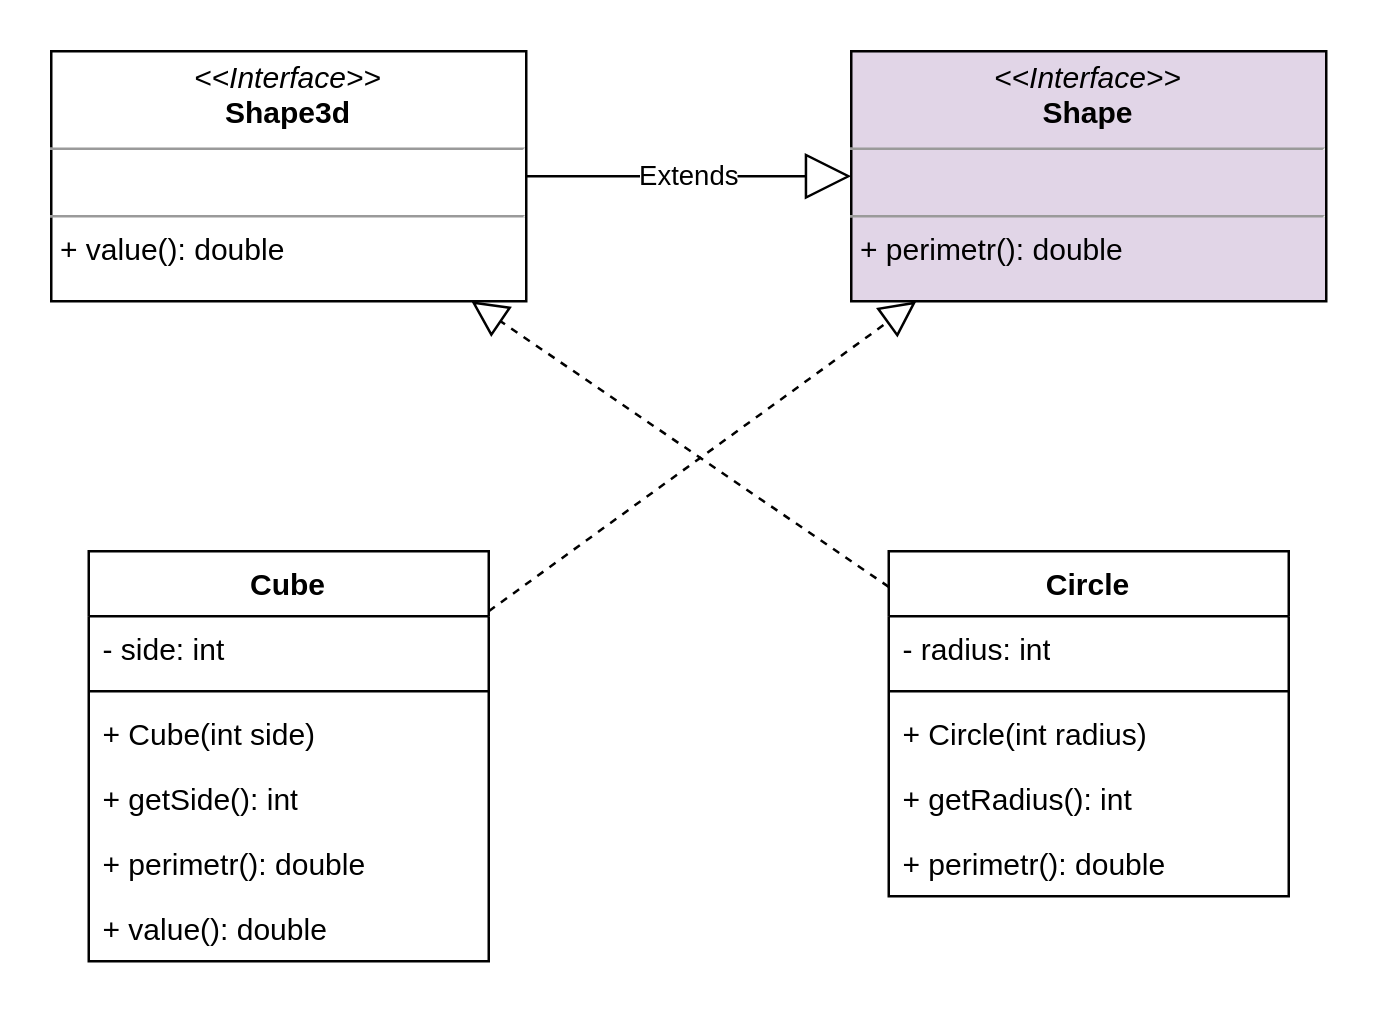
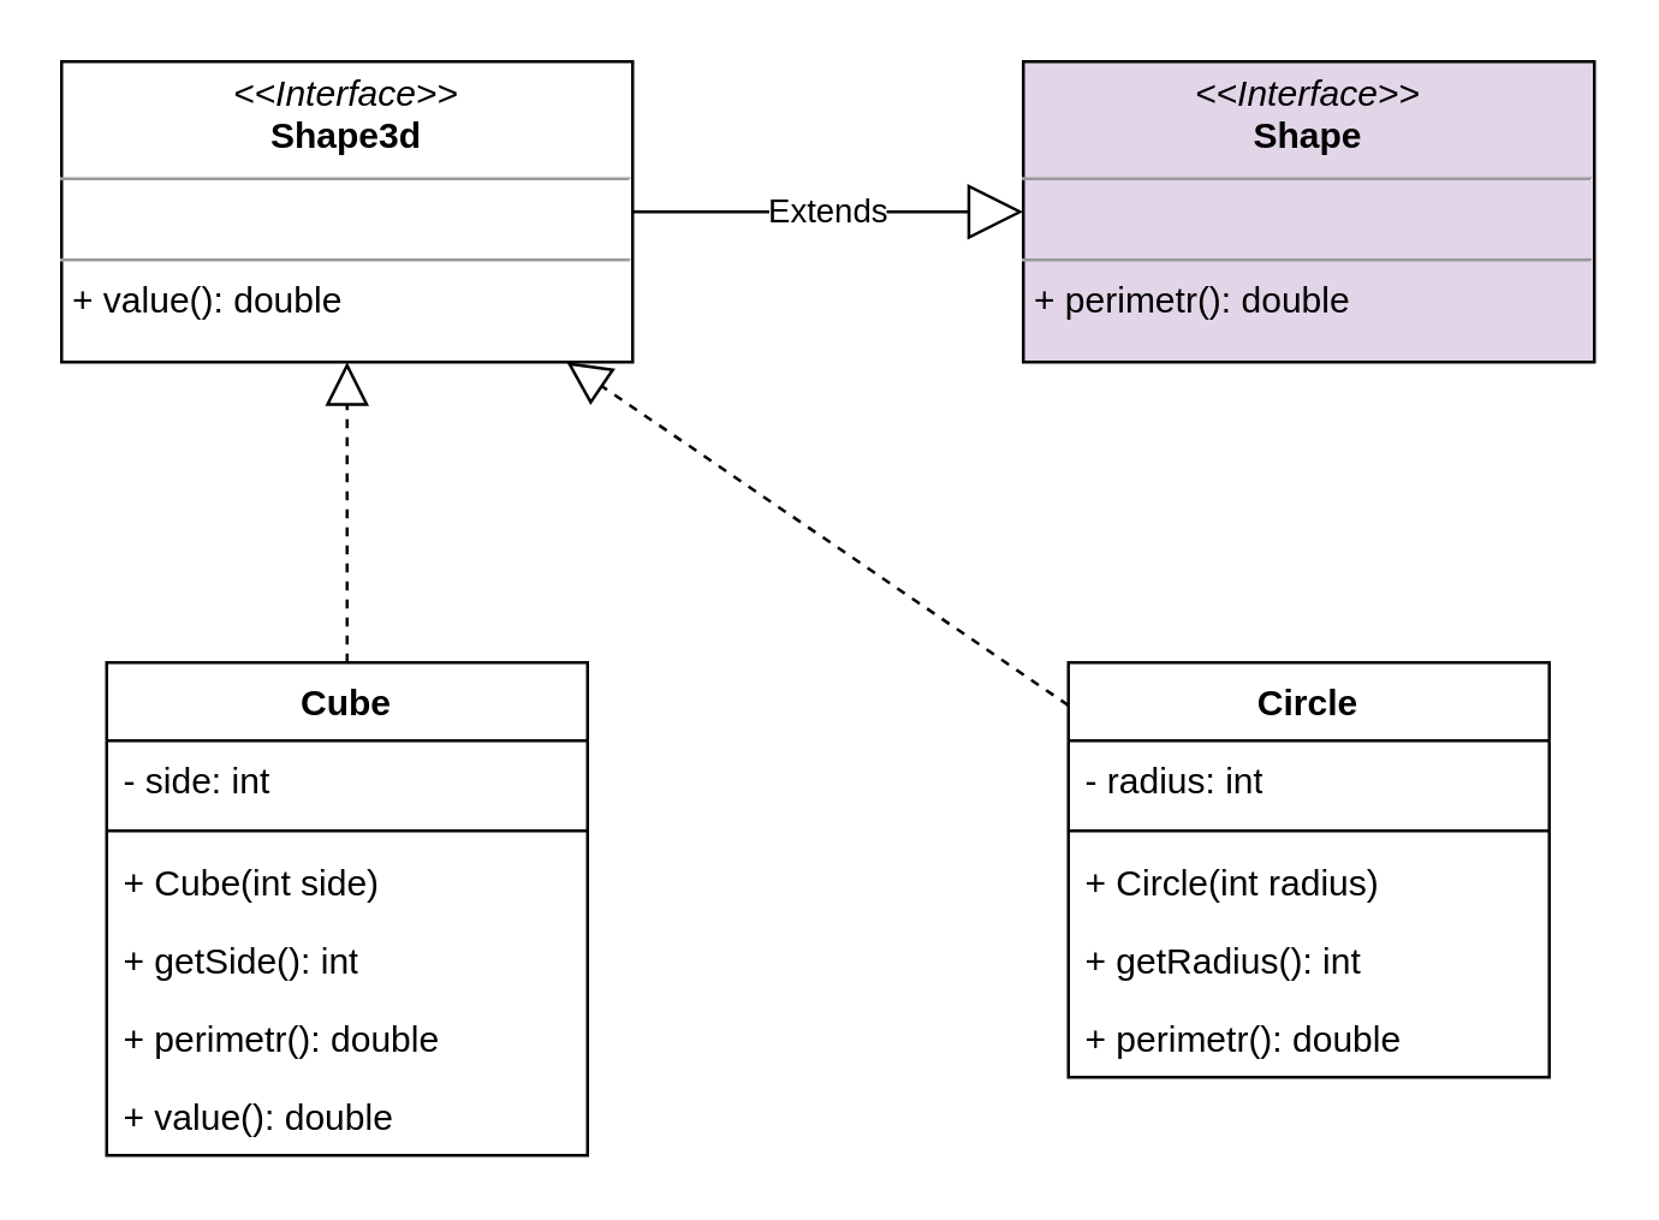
- <mxCell id="19" value="" style="endArrow=block;dashed=1;endFill=0;endSize=12;html=1;rounded=0;" edge="1" parent="1" source="12" target="2"><mxGeometry width="160" relative="1" as="geometry"><mxPoint x="220" y="260" as="sourcePoint" /><mxPoint x="380" y="260" as="targetPoint" /></mxGeometry></mxCell>
+ <mxCell id="19" value="" style="endArrow=block;dashed=1;endFill=0;endSize=12;html=1;rounded=0;" edge="1" parent="1" source="12" target="3"><mxGeometry width="160" relative="1" as="geometry"><mxPoint x="220" y="260" as="sourcePoint" /><mxPoint x="380" y="260" as="targetPoint" /></mxGeometry></mxCell>
